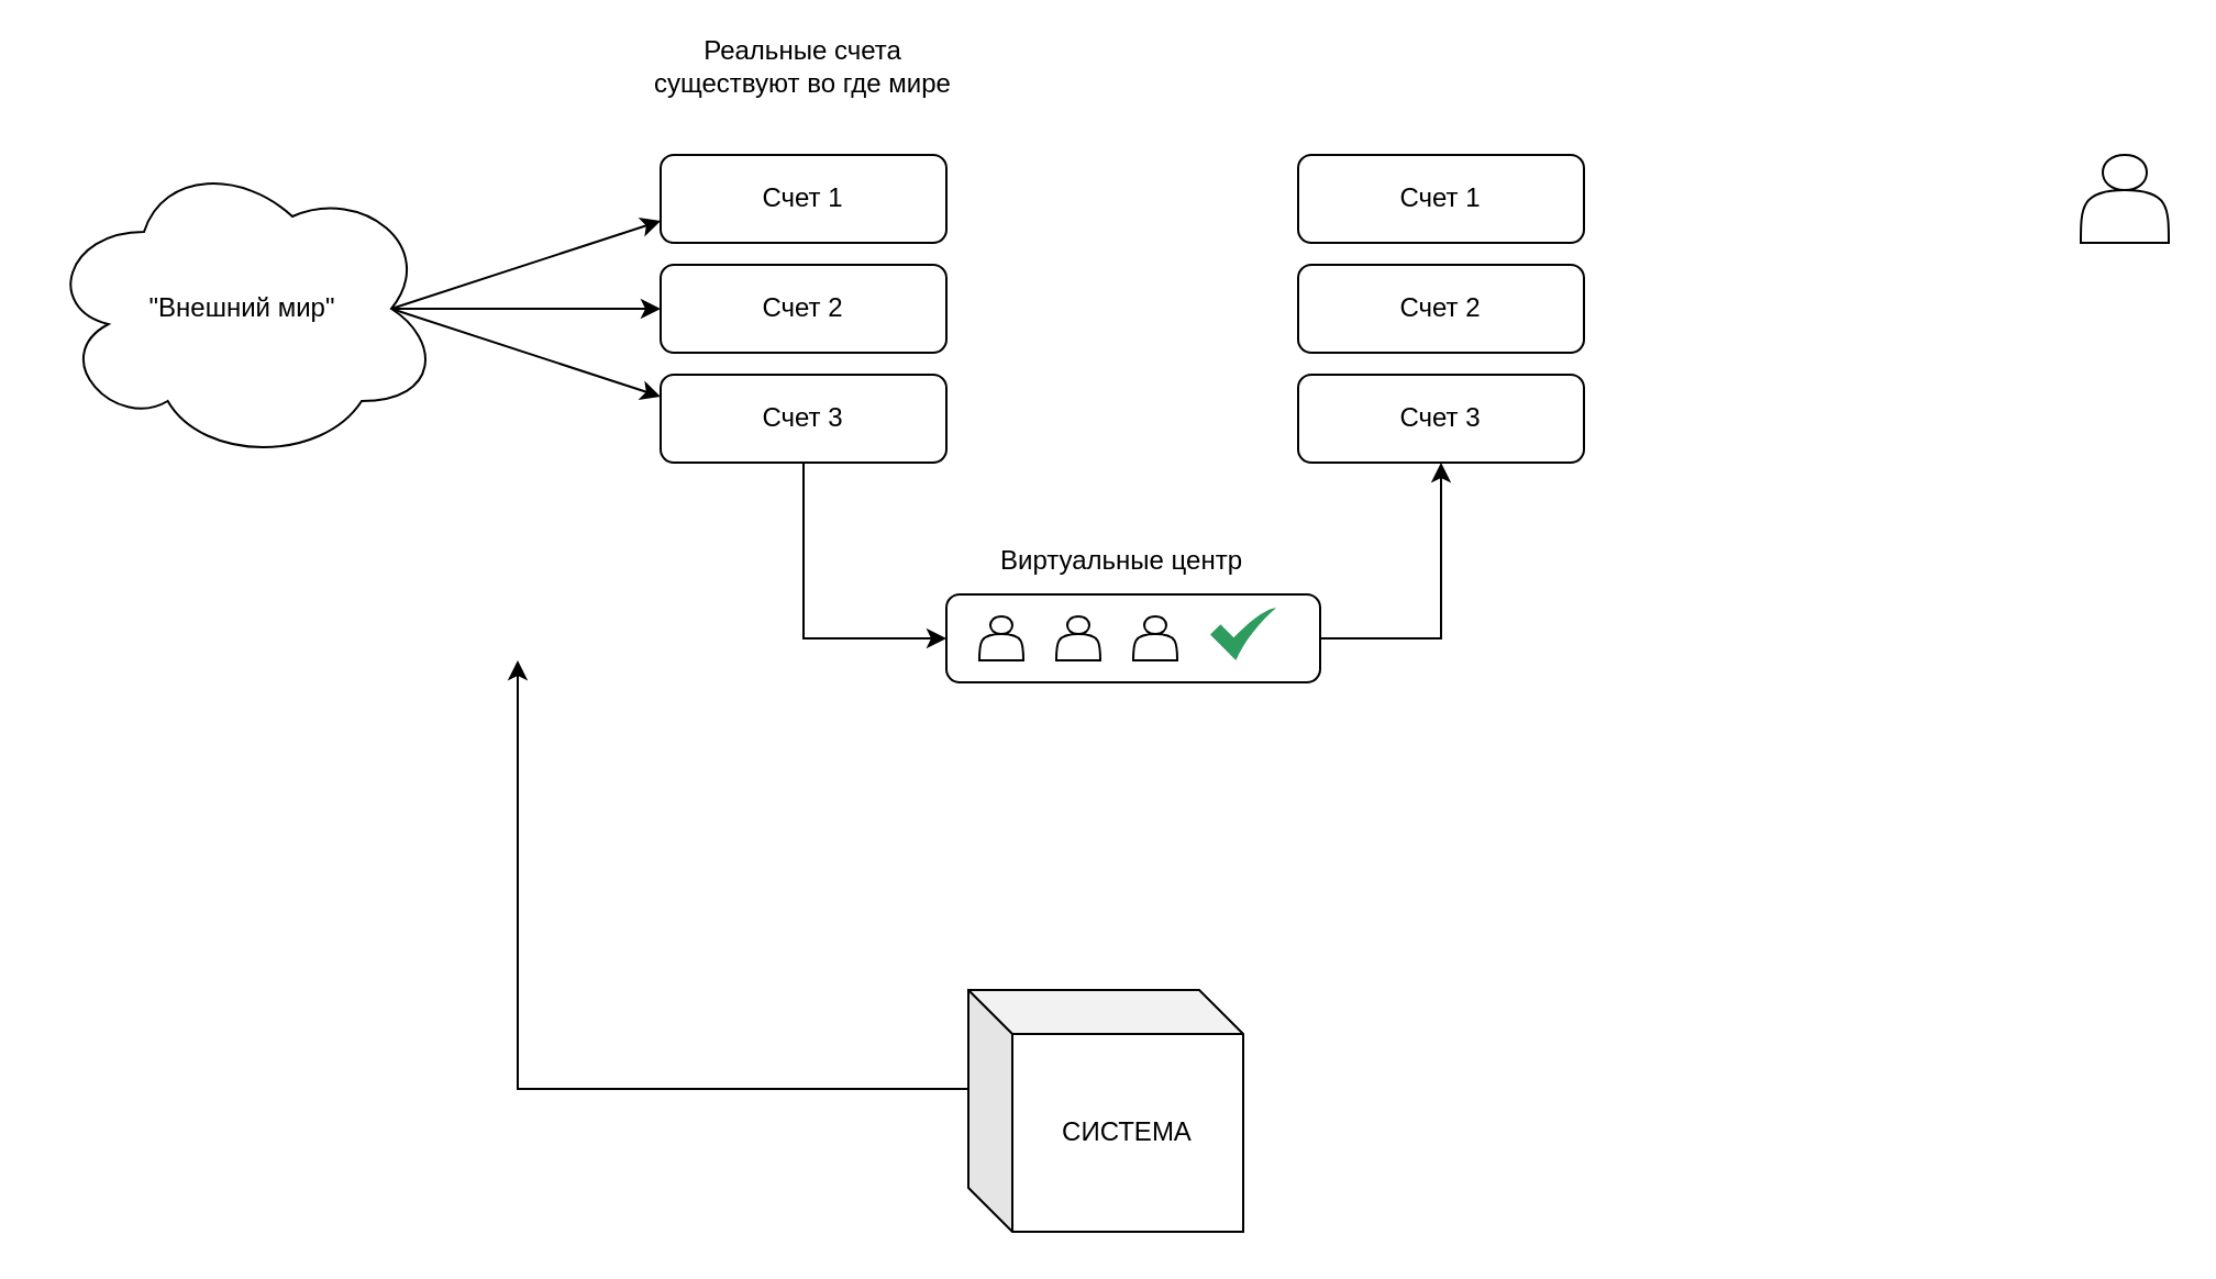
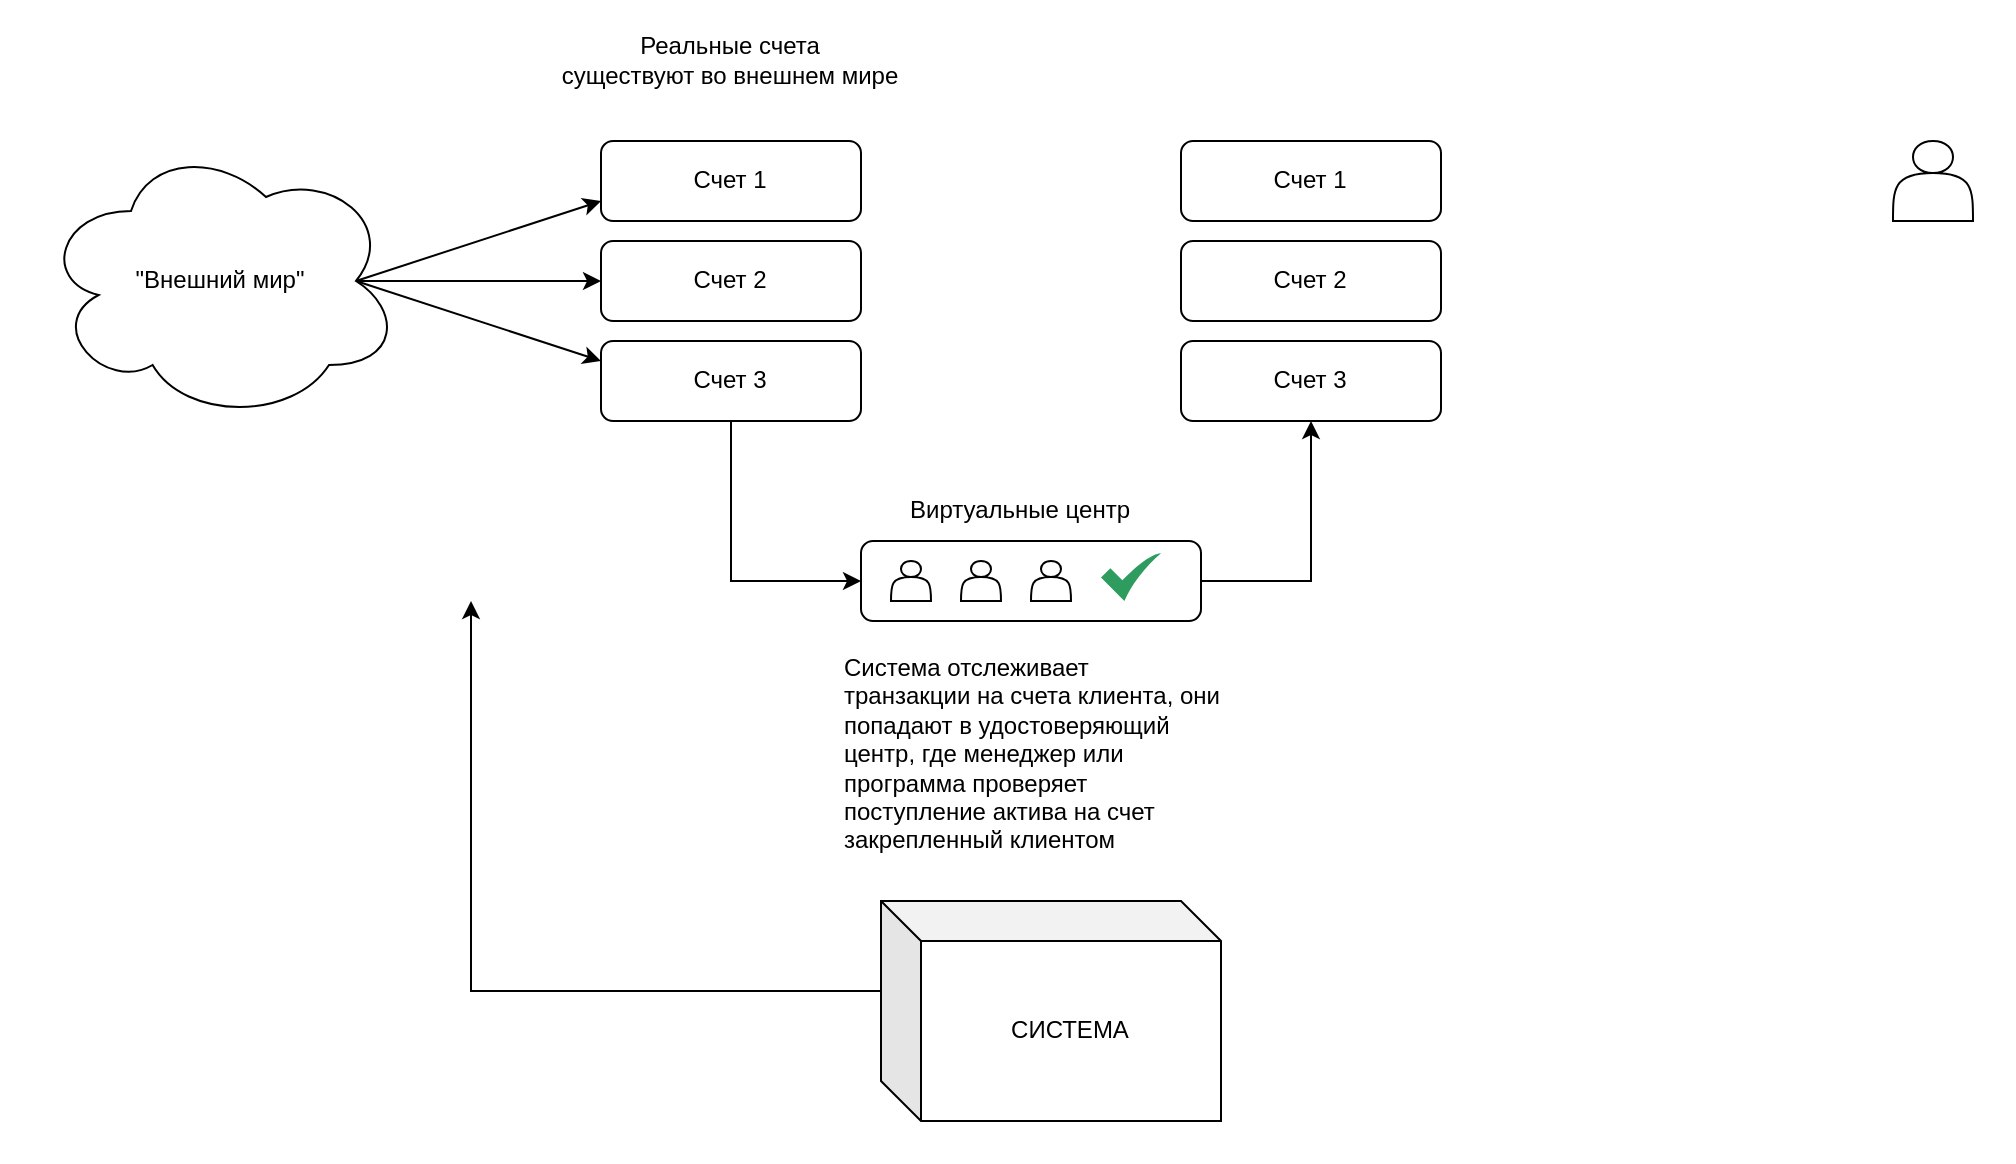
- <mxCell id="17" value="Реальные счета&lt;br&gt;существуют во где мире" style="text;html=1;strokeColor=none;fillColor=none;align=center;verticalAlign=middle;whiteSpace=wrap;rounded=0;fontColor=#000000;" vertex="1" parent="1"><mxGeometry x="270" y="20" width="190" height="20" as="geometry" /></mxCell>
+ <mxCell id="17" value="Реальные счета&lt;br&gt;существуют во внешнем мире" style="text;html=1;strokeColor=none;fillColor=none;align=center;verticalAlign=middle;whiteSpace=wrap;rounded=0;fontColor=#000000;" vertex="1" parent="1"><mxGeometry x="270" y="20" width="190" height="20" as="geometry" /></mxCell>
+ <mxCell id="25" value="Система отслеживает транзакции на счета клиента, они попадают в удостоверяющий центр, где менеджер или программа проверяет поступление актива на счет закрепленный клиентом" style="text;html=1;strokeColor=none;fillColor=none;align=left;verticalAlign=top;whiteSpace=wrap;rounded=0;fontColor=#000000;" vertex="1" parent="1"><mxGeometry x="420" y="320" width="190" height="110" as="geometry" /></mxCell>
- <mxCell id="11" value="СИСТЕМА" style="shape=cube;whiteSpace=wrap;html=1;boundedLbl=1;backgroundOutline=1;darkOpacity=0.05;darkOpacity2=0.1;" vertex="1" parent="1"><mxGeometry x="440" y="450" width="125" height="110" as="geometry" /></mxCell>
+ <mxCell id="11" value="СИСТЕМА" style="shape=cube;whiteSpace=wrap;html=1;boundedLbl=1;backgroundOutline=1;darkOpacity=0.05;darkOpacity2=0.1;" vertex="1" parent="1"><mxGeometry x="440" y="450" width="170" height="110" as="geometry" /></mxCell>
